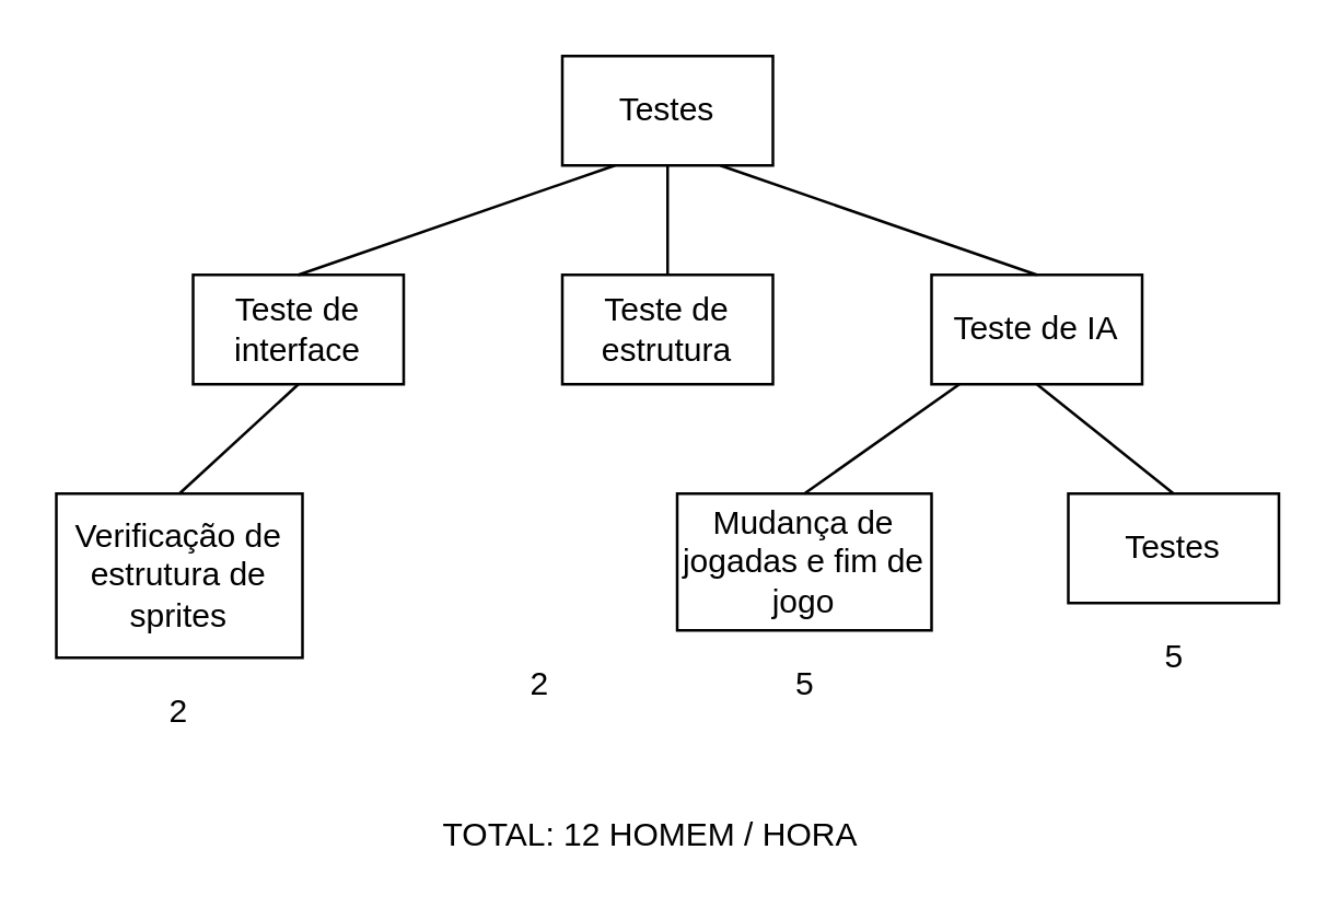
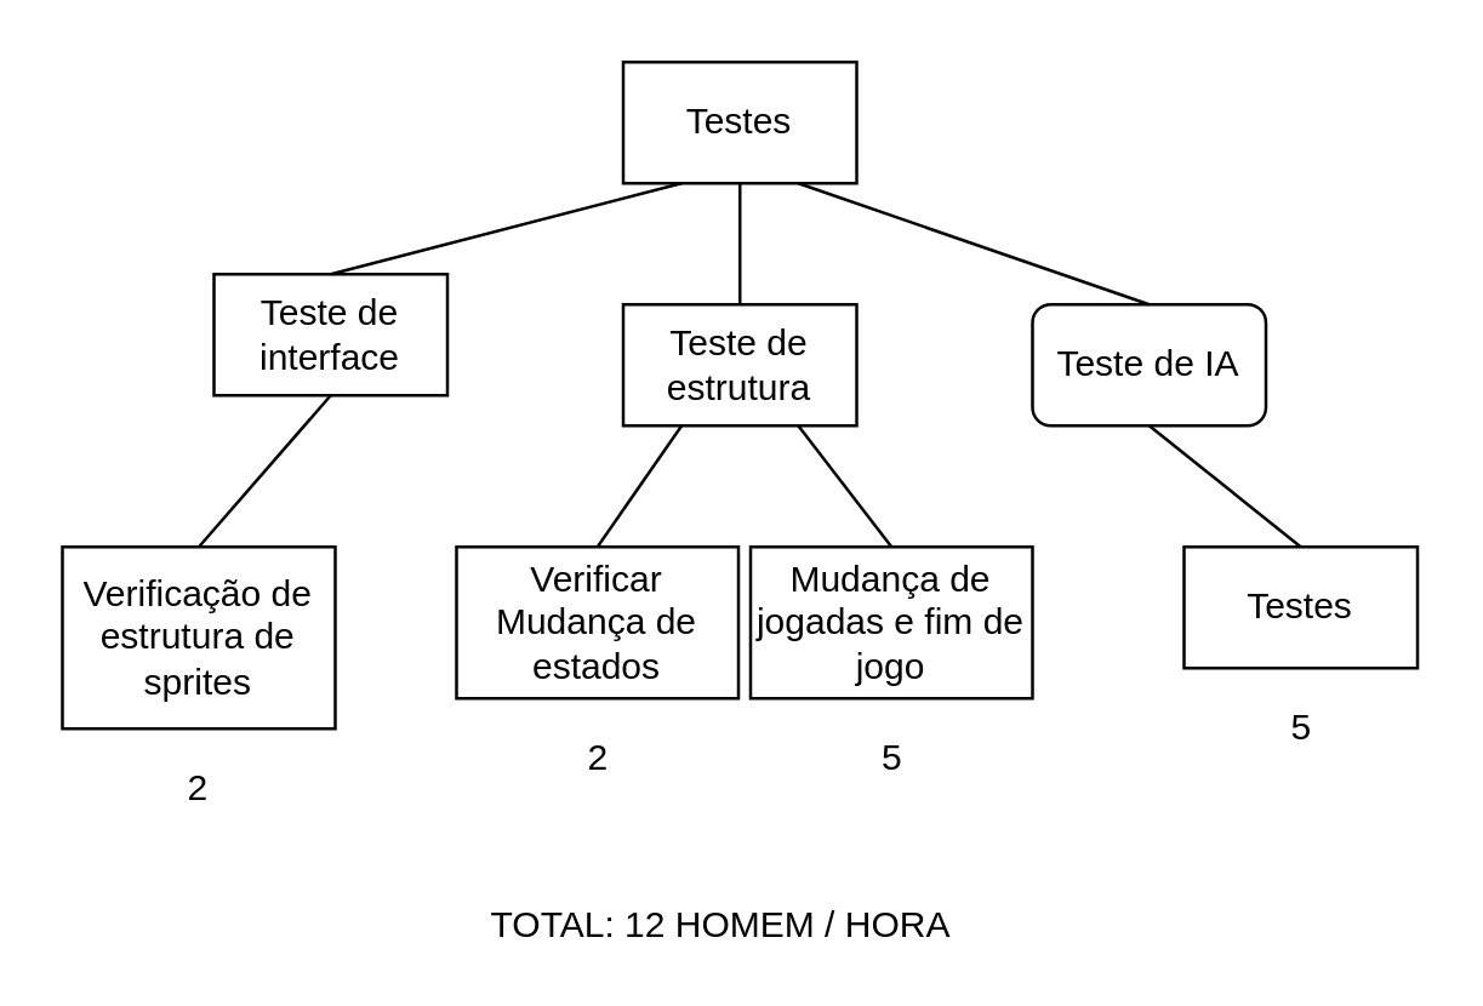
- <mxCell id="3" value="Teste de interface" style="rounded=0;whiteSpace=wrap;html=1;" vertex="1" parent="1"><mxGeometry x="70" y="100" width="77" height="40" as="geometry" /></mxCell>
+ <mxCell id="3" value="Teste de interface" style="rounded=0;whiteSpace=wrap;html=1;" vertex="1" parent="1"><mxGeometry x="70" y="90" width="77" height="40" as="geometry" /></mxCell>
- <mxCell id="5" value="Teste de IA" style="rounded=0;whiteSpace=wrap;html=1;" vertex="1" parent="1"><mxGeometry x="340" y="100" width="77" height="40" as="geometry" /></mxCell>
+ <mxCell id="5" value="Teste de IA" style="whiteSpace=wrap;html=1;rounded=1;" vertex="1" parent="1"><mxGeometry x="340" y="100" width="77" height="40" as="geometry" /></mxCell>
+ <mxCell id="11" value="" style="endArrow=none;html=1;entryX=0.25;entryY=1;entryDx=0;entryDy=0;exitX=0.5;exitY=0;exitDx=0;exitDy=0;" edge="1" parent="1" source="7" target="4"><mxGeometry width="50" height="50" relative="1" as="geometry"><mxPoint x="69" y="190" as="sourcePoint" /><mxPoint x="119" y="150" as="targetPoint" /></mxGeometry></mxCell>
- <mxCell id="12" value="" style="endArrow=none;html=1;exitX=0.5;exitY=0;exitDx=0;exitDy=0;" edge="1" parent="1" source="8" target="5"><mxGeometry width="50" height="50" relative="1" as="geometry"><mxPoint x="215" y="190" as="sourcePoint" /><mxPoint x="234" y="150" as="targetPoint" /></mxGeometry></mxCell>
+ <mxCell id="12" value="" style="endArrow=none;html=1;entryX=0.75;entryY=1;entryDx=0;entryDy=0;exitX=0.5;exitY=0;exitDx=0;exitDy=0;" edge="1" parent="1" source="8" target="4"><mxGeometry width="50" height="50" relative="1" as="geometry"><mxPoint x="215" y="190" as="sourcePoint" /><mxPoint x="234" y="150" as="targetPoint" /></mxGeometry></mxCell>
+ <mxCell id="7" value="Verificar Mudança de estados" style="rounded=0;whiteSpace=wrap;html=1;" vertex="1" parent="1"><mxGeometry x="150" y="180" width="93" height="50" as="geometry" /></mxCell>
